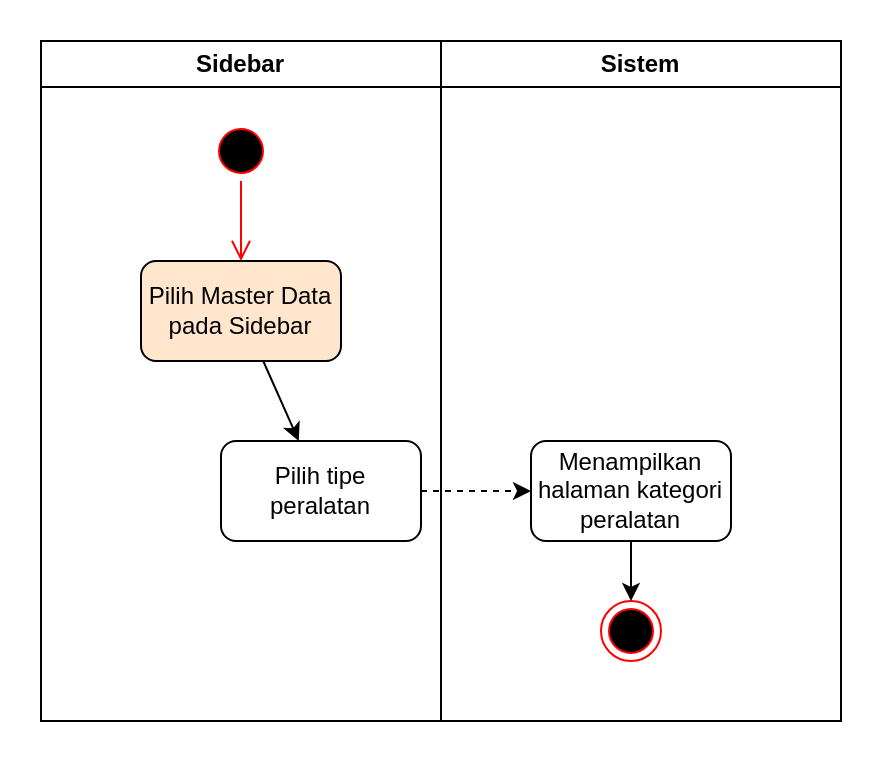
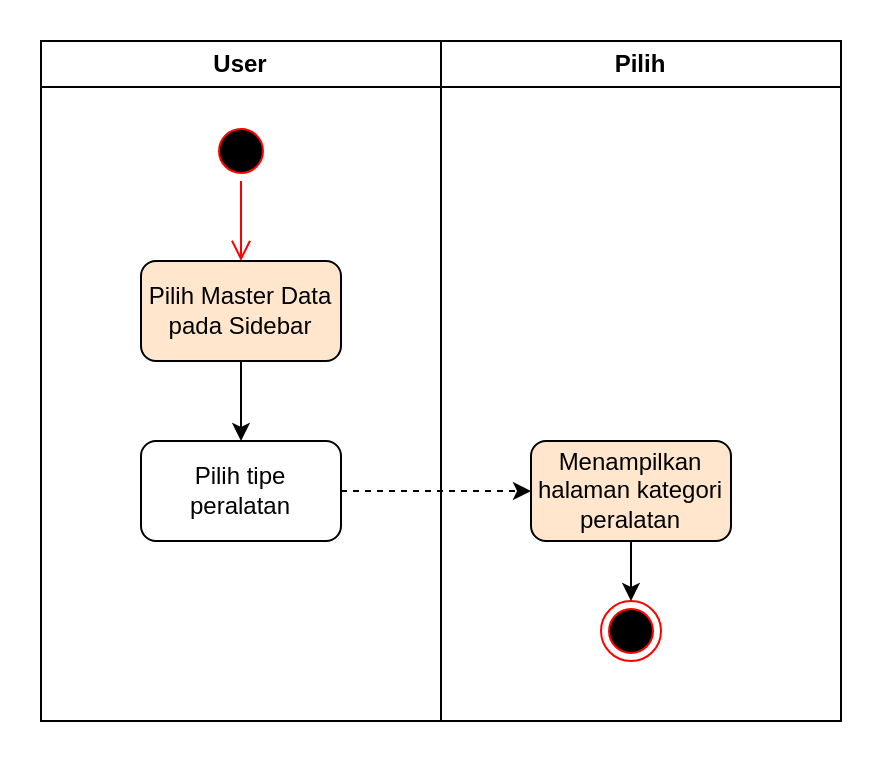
- <mxCell id="2" value="Sidebar" style="swimlane;whiteSpace=wrap;html=1;" parent="1" vertex="1"><mxGeometry x="20" y="20" width="200" height="340" as="geometry" /></mxCell>
+ <mxCell id="2" value="User" style="swimlane;whiteSpace=wrap;html=1;" parent="1" vertex="1"><mxGeometry x="20" y="20" width="200" height="340" as="geometry" /></mxCell>
- <mxCell id="8" value="Sistem" style="swimlane;whiteSpace=wrap;html=1;" parent="1" vertex="1"><mxGeometry x="220" y="20" width="200" height="340" as="geometry" /></mxCell>
+ <mxCell id="8" value="Pilih" style="swimlane;whiteSpace=wrap;html=1;" parent="1" vertex="1"><mxGeometry x="220" y="20" width="200" height="340" as="geometry" /></mxCell>
- <mxCell id="7" value="Pilih tipe peralatan" style="rounded=1;whiteSpace=wrap;html=1;" parent="2" vertex="1"><mxGeometry x="90" y="200" width="100" height="50" as="geometry" /></mxCell>
+ <mxCell id="7" value="Pilih tipe peralatan" style="rounded=1;whiteSpace=wrap;html=1;" parent="2" vertex="1"><mxGeometry x="50" y="200" width="100" height="50" as="geometry" /></mxCell>
- <mxCell id="11" value="&lt;span style=&quot;color: rgb(0, 0, 0);&quot;&gt;Menampilkan halaman kategori peralatan&lt;/span&gt;" style="rounded=1;whiteSpace=wrap;html=1;" vertex="1" parent="8"><mxGeometry x="45" y="200" width="100" height="50" as="geometry" /></mxCell>
+ <mxCell id="11" value="&lt;span style=&quot;color: rgb(0, 0, 0);&quot;&gt;Menampilkan halaman kategori peralatan&lt;/span&gt;" style="rounded=1;whiteSpace=wrap;html=1;fillColor=#ffe6cc;" vertex="1" parent="8"><mxGeometry x="45" y="200" width="100" height="50" as="geometry" /></mxCell>
